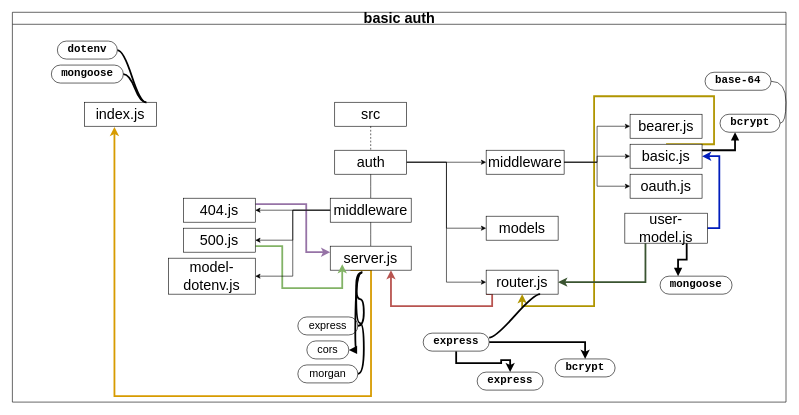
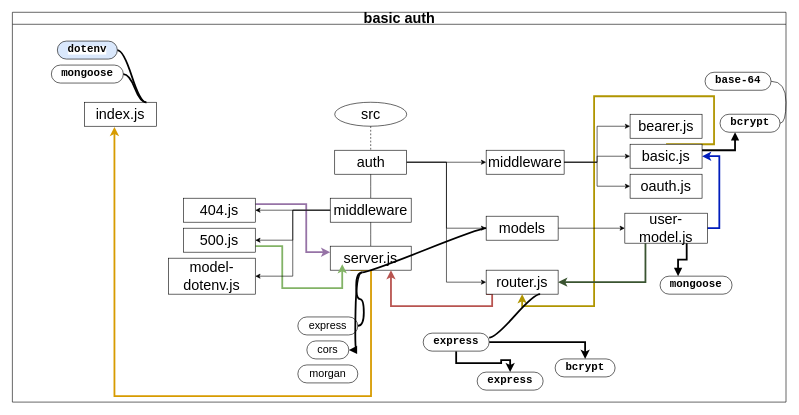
- <mxCell id="41" value="&lt;div style=&quot;font-family: &amp;#34;consolas&amp;#34; , &amp;#34;courier new&amp;#34; , monospace ; line-height: 19px&quot;&gt;&lt;span style=&quot;background-color: rgb(255 , 255 , 255)&quot;&gt;&lt;font style=&quot;font-size: 18px&quot;&gt;&lt;b&gt;dotenv&lt;/b&gt;&lt;/font&gt;&lt;/span&gt;&lt;/div&gt;" style="whiteSpace=wrap;html=1;rounded=1;arcSize=50;align=center;verticalAlign=middle;strokeWidth=1;autosize=1;spacing=4;treeFolding=1;treeMoving=1;newEdgeStyle={&quot;edgeStyle&quot;:&quot;entityRelationEdgeStyle&quot;,&quot;startArrow&quot;:&quot;none&quot;,&quot;endArrow&quot;:&quot;none&quot;,&quot;segment&quot;:10,&quot;curved&quot;:1};" parent="2" vertex="1"><mxGeometry x="75" y="48" width="100" height="30" as="geometry" /></mxCell>
+ <mxCell id="41" value="&lt;div style=&quot;font-family: &amp;#34;consolas&amp;#34; , &amp;#34;courier new&amp;#34; , monospace ; line-height: 19px&quot;&gt;&lt;span style=&quot;background-color: rgb(255 , 255 , 255)&quot;&gt;&lt;font style=&quot;font-size: 18px&quot;&gt;&lt;b&gt;dotenv&lt;/b&gt;&lt;/font&gt;&lt;/span&gt;&lt;/div&gt;" style="whiteSpace=wrap;html=1;rounded=1;arcSize=50;align=center;verticalAlign=middle;strokeWidth=1;autosize=1;spacing=4;treeFolding=1;treeMoving=1;newEdgeStyle={&quot;edgeStyle&quot;:&quot;entityRelationEdgeStyle&quot;,&quot;startArrow&quot;:&quot;none&quot;,&quot;endArrow&quot;:&quot;none&quot;,&quot;segment&quot;:10,&quot;curved&quot;:1};fillColor=#dae8fc;" parent="2" vertex="1"><mxGeometry x="75" y="48" width="100" height="30" as="geometry" /></mxCell>
- <mxCell id="4" value="&lt;span style=&quot;font-size: 24px&quot;&gt;src&lt;/span&gt;" style="whiteSpace=wrap;html=1;treeFolding=1;treeMoving=1;newEdgeStyle={&quot;edgeStyle&quot;:&quot;elbowEdgeStyle&quot;,&quot;startArrow&quot;:&quot;none&quot;,&quot;endArrow&quot;:&quot;none&quot;};" parent="2" vertex="1"><mxGeometry x="537.5" y="150" width="120" height="40" as="geometry" /></mxCell>
+ <mxCell id="4" value="&lt;span style=&quot;font-size: 24px&quot;&gt;src&lt;/span&gt;" style="ellipse;whiteSpace=wrap;html=1;treeFolding=1;treeMoving=1;newEdgeStyle={&quot;edgeStyle&quot;:&quot;elbowEdgeStyle&quot;,&quot;startArrow&quot;:&quot;none&quot;,&quot;endArrow&quot;:&quot;none&quot;};" parent="2" vertex="1"><mxGeometry x="537.5" y="150" width="120" height="40" as="geometry" /></mxCell>
+ <mxCell id="34" style="edgeStyle=orthogonalEdgeStyle;rounded=0;orthogonalLoop=1;jettySize=auto;html=1;exitX=1;exitY=0.5;exitDx=0;exitDy=0;entryX=0;entryY=0.5;entryDx=0;entryDy=0;" parent="2" source="23" target="37" edge="1"><mxGeometry relative="1" as="geometry"><mxPoint x="735" y="290" as="sourcePoint" /></mxGeometry></mxCell>
- <mxCell id="46" value="" style="edgeStyle=entityRelationEdgeStyle;startArrow=none;endArrow=none;segment=10;curved=1;strokeWidth=3;exitX=0.395;exitY=1.092;exitDx=0;exitDy=0;exitPerimeter=0;" parent="2" source="13" target="47" edge="1"><mxGeometry relative="1" as="geometry"><mxPoint x="613.325" y="473.68" as="sourcePoint" /></mxGeometry></mxCell>
+ <mxCell id="46" value="" style="edgeStyle=entityRelationEdgeStyle;startArrow=none;endArrow=none;segment=10;curved=1;strokeWidth=3;exitX=0.395;exitY=1.092;exitDx=0;exitDy=0;exitPerimeter=0;" parent="2" source="13" target="23" edge="1"><mxGeometry relative="1" as="geometry"><mxPoint x="613.325" y="473.68" as="sourcePoint" /></mxGeometry></mxCell>
